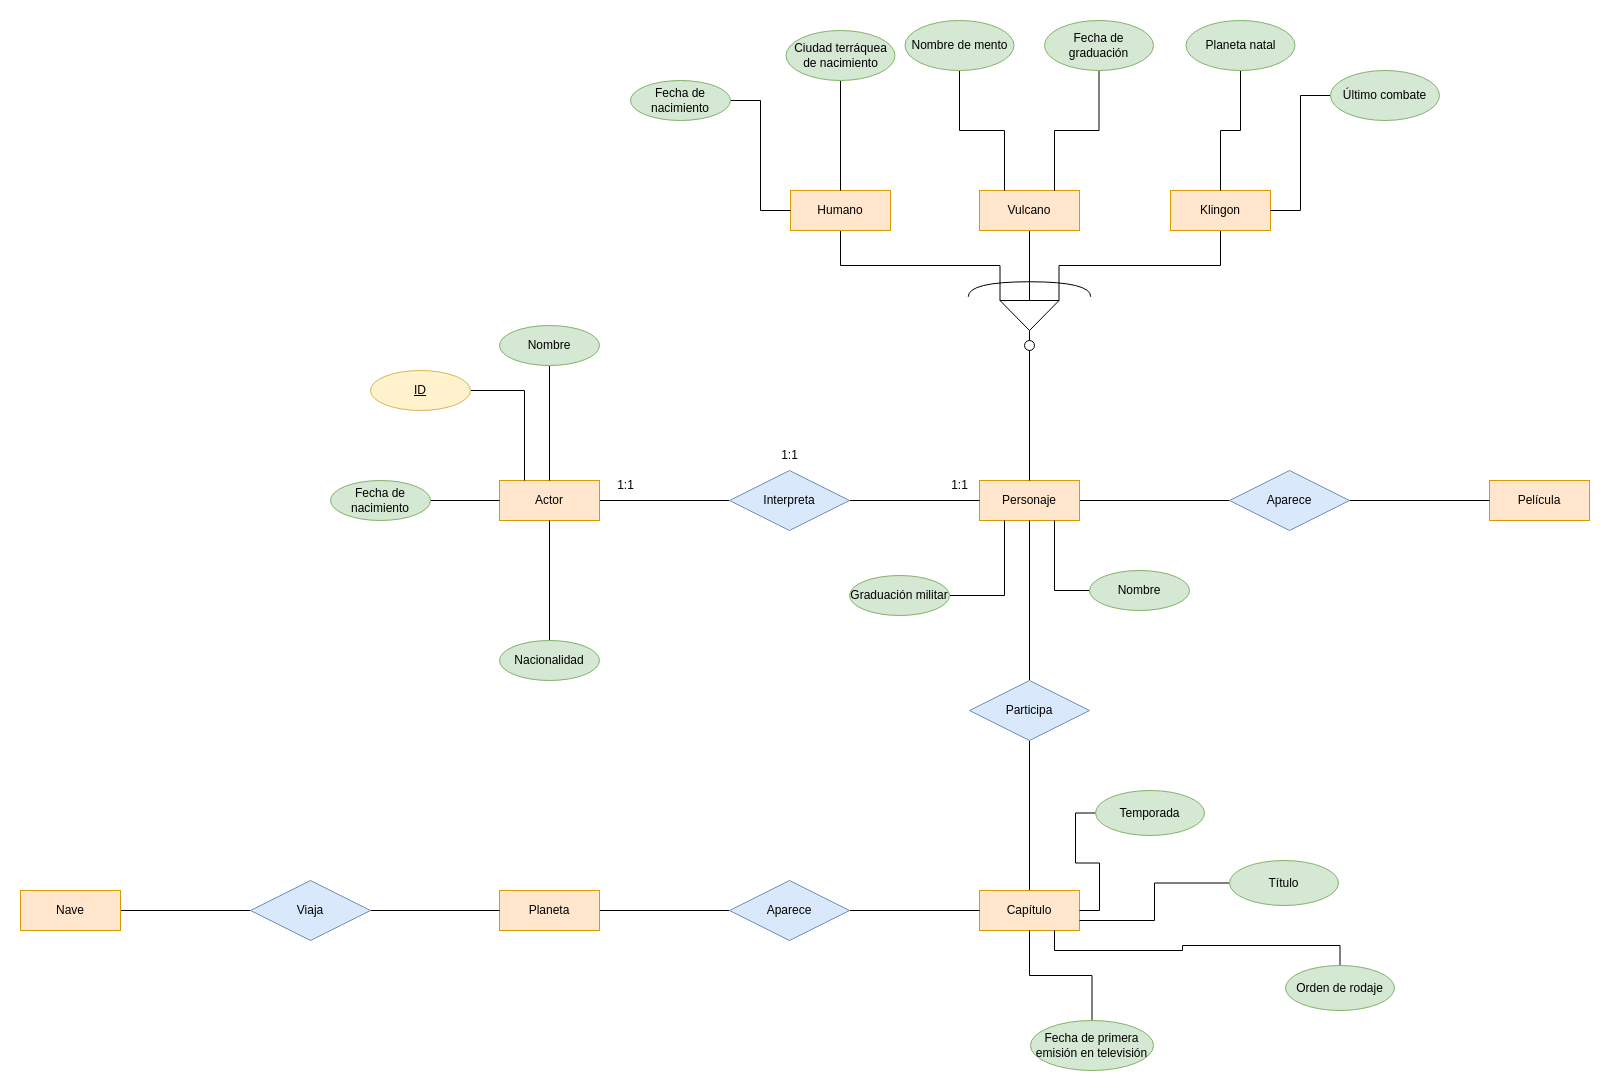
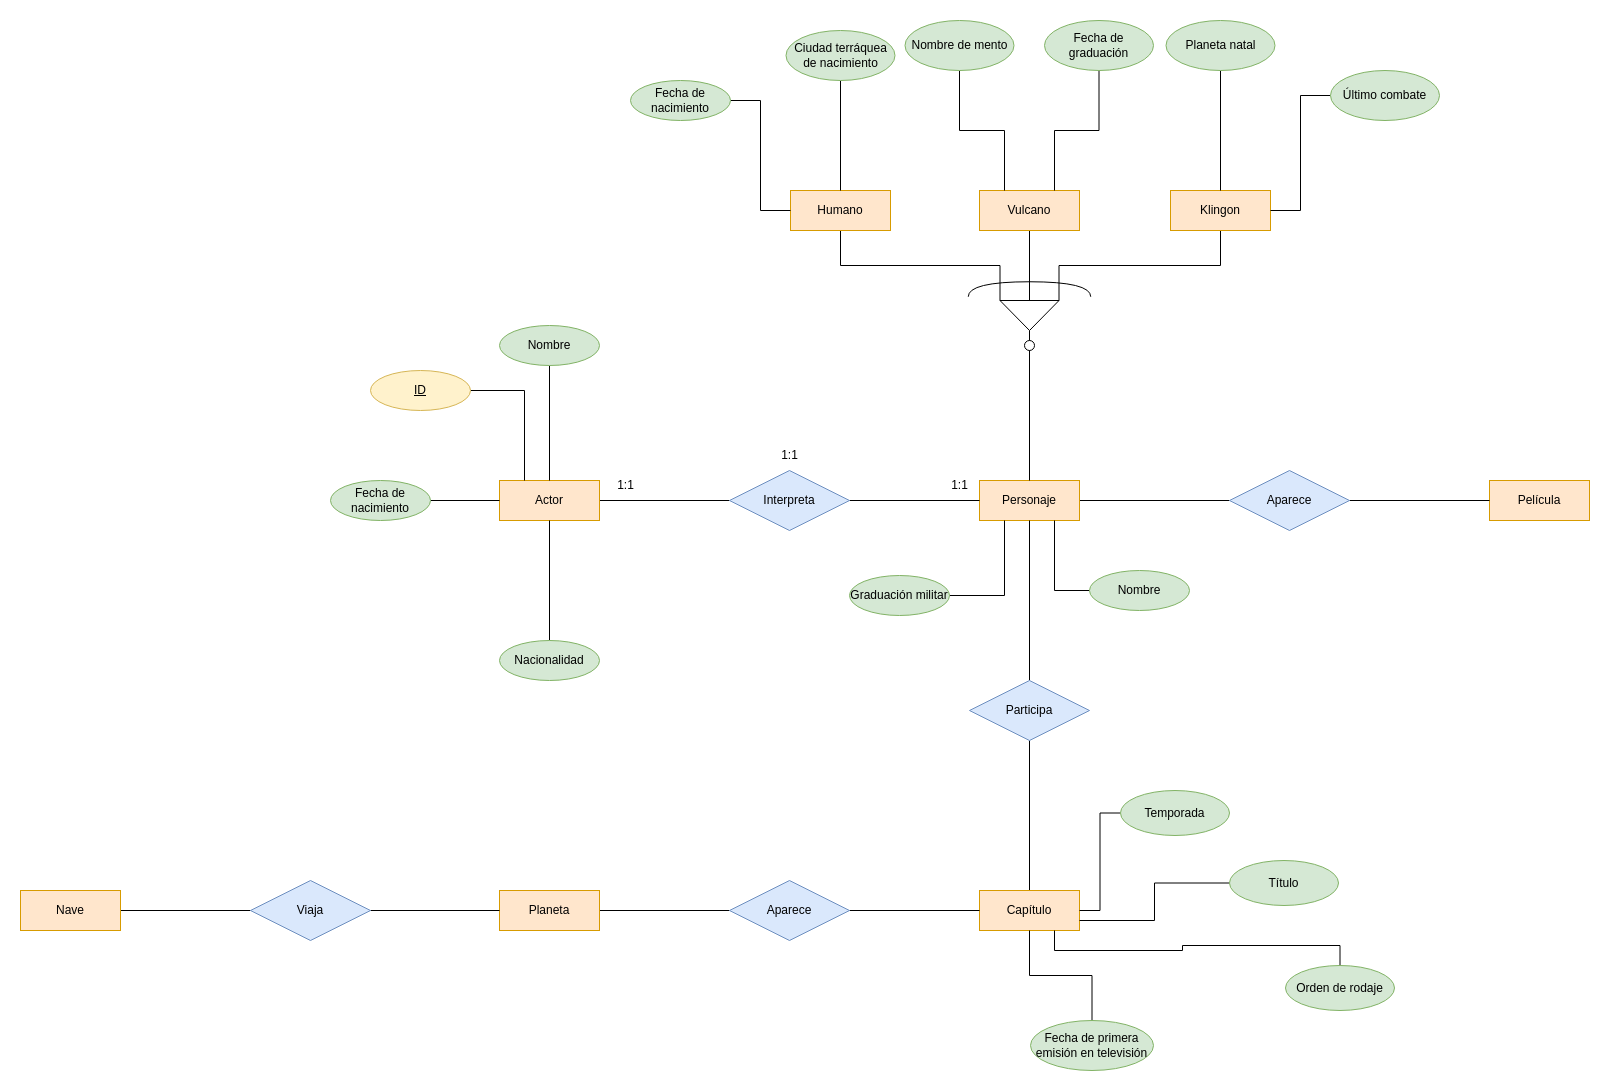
- <mxCell id="57" value="Planeta natal" style="ellipse;whiteSpace=wrap;html=1;align=center;fillColor=#d5e8d4;strokeColor=#82b366;" vertex="1" parent="1"><mxGeometry x="1185.5" y="20" width="109" height="50" as="geometry" /></mxCell>
+ <mxCell id="57" value="Planeta natal" style="ellipse;whiteSpace=wrap;html=1;align=center;fillColor=#d5e8d4;strokeColor=#82b366;" vertex="1" parent="1"><mxGeometry x="1165.5" y="20" width="109" height="50" as="geometry" /></mxCell>
- <mxCell id="61" value="Temporada" style="ellipse;whiteSpace=wrap;html=1;align=center;fillColor=#d5e8d4;strokeColor=#82b366;" vertex="1" parent="1"><mxGeometry x="1095" y="790" width="109" height="45" as="geometry" /></mxCell>
+ <mxCell id="61" value="Temporada" style="ellipse;whiteSpace=wrap;html=1;align=center;fillColor=#d5e8d4;strokeColor=#82b366;" vertex="1" parent="1"><mxGeometry x="1120" y="790" width="109" height="45" as="geometry" /></mxCell>
